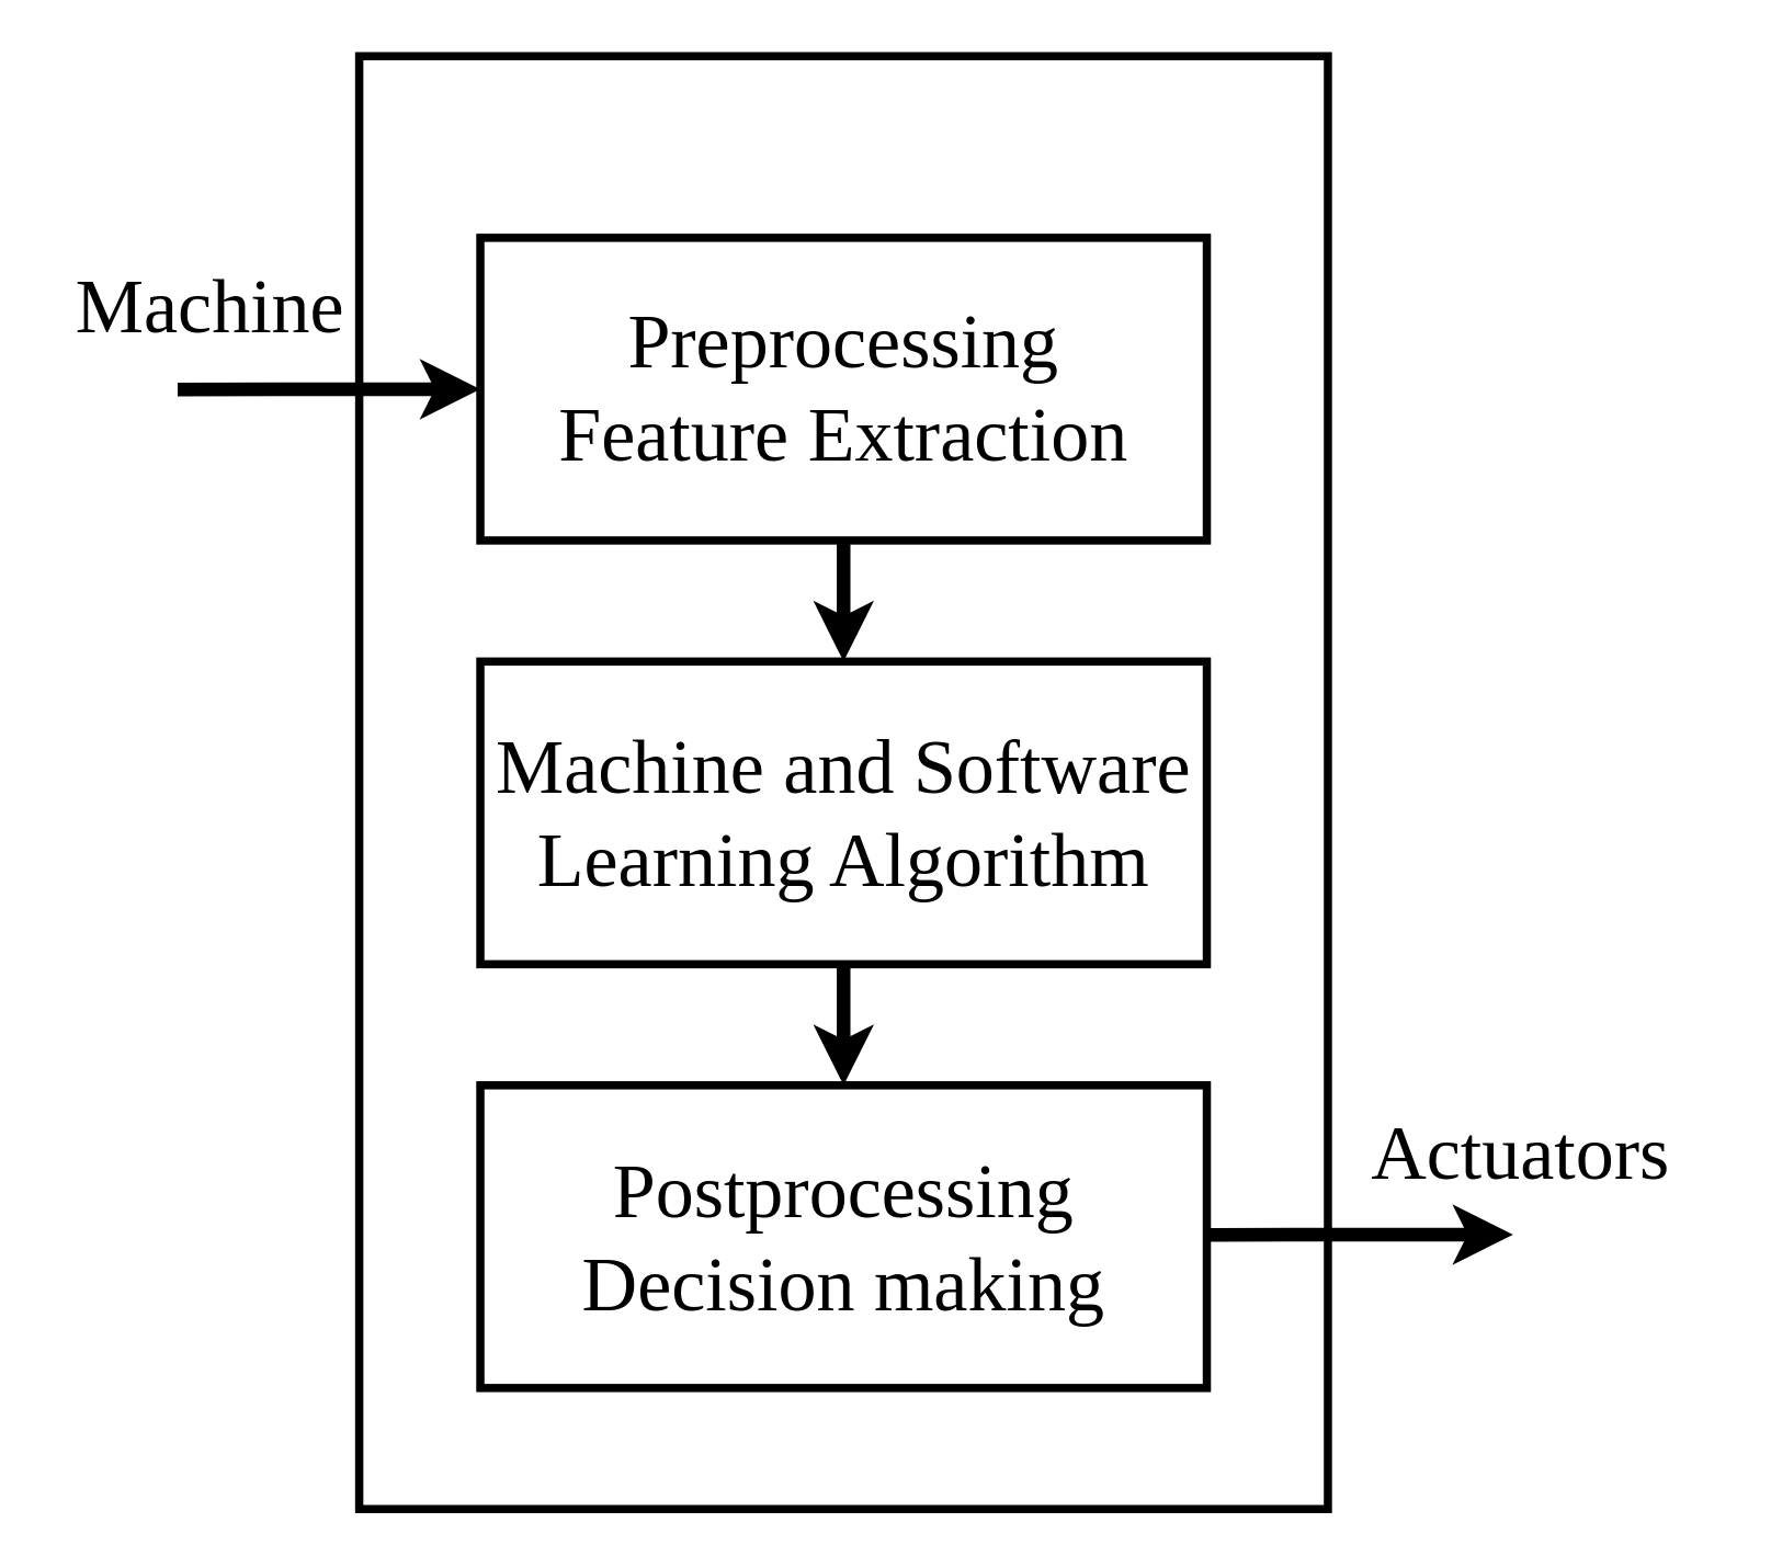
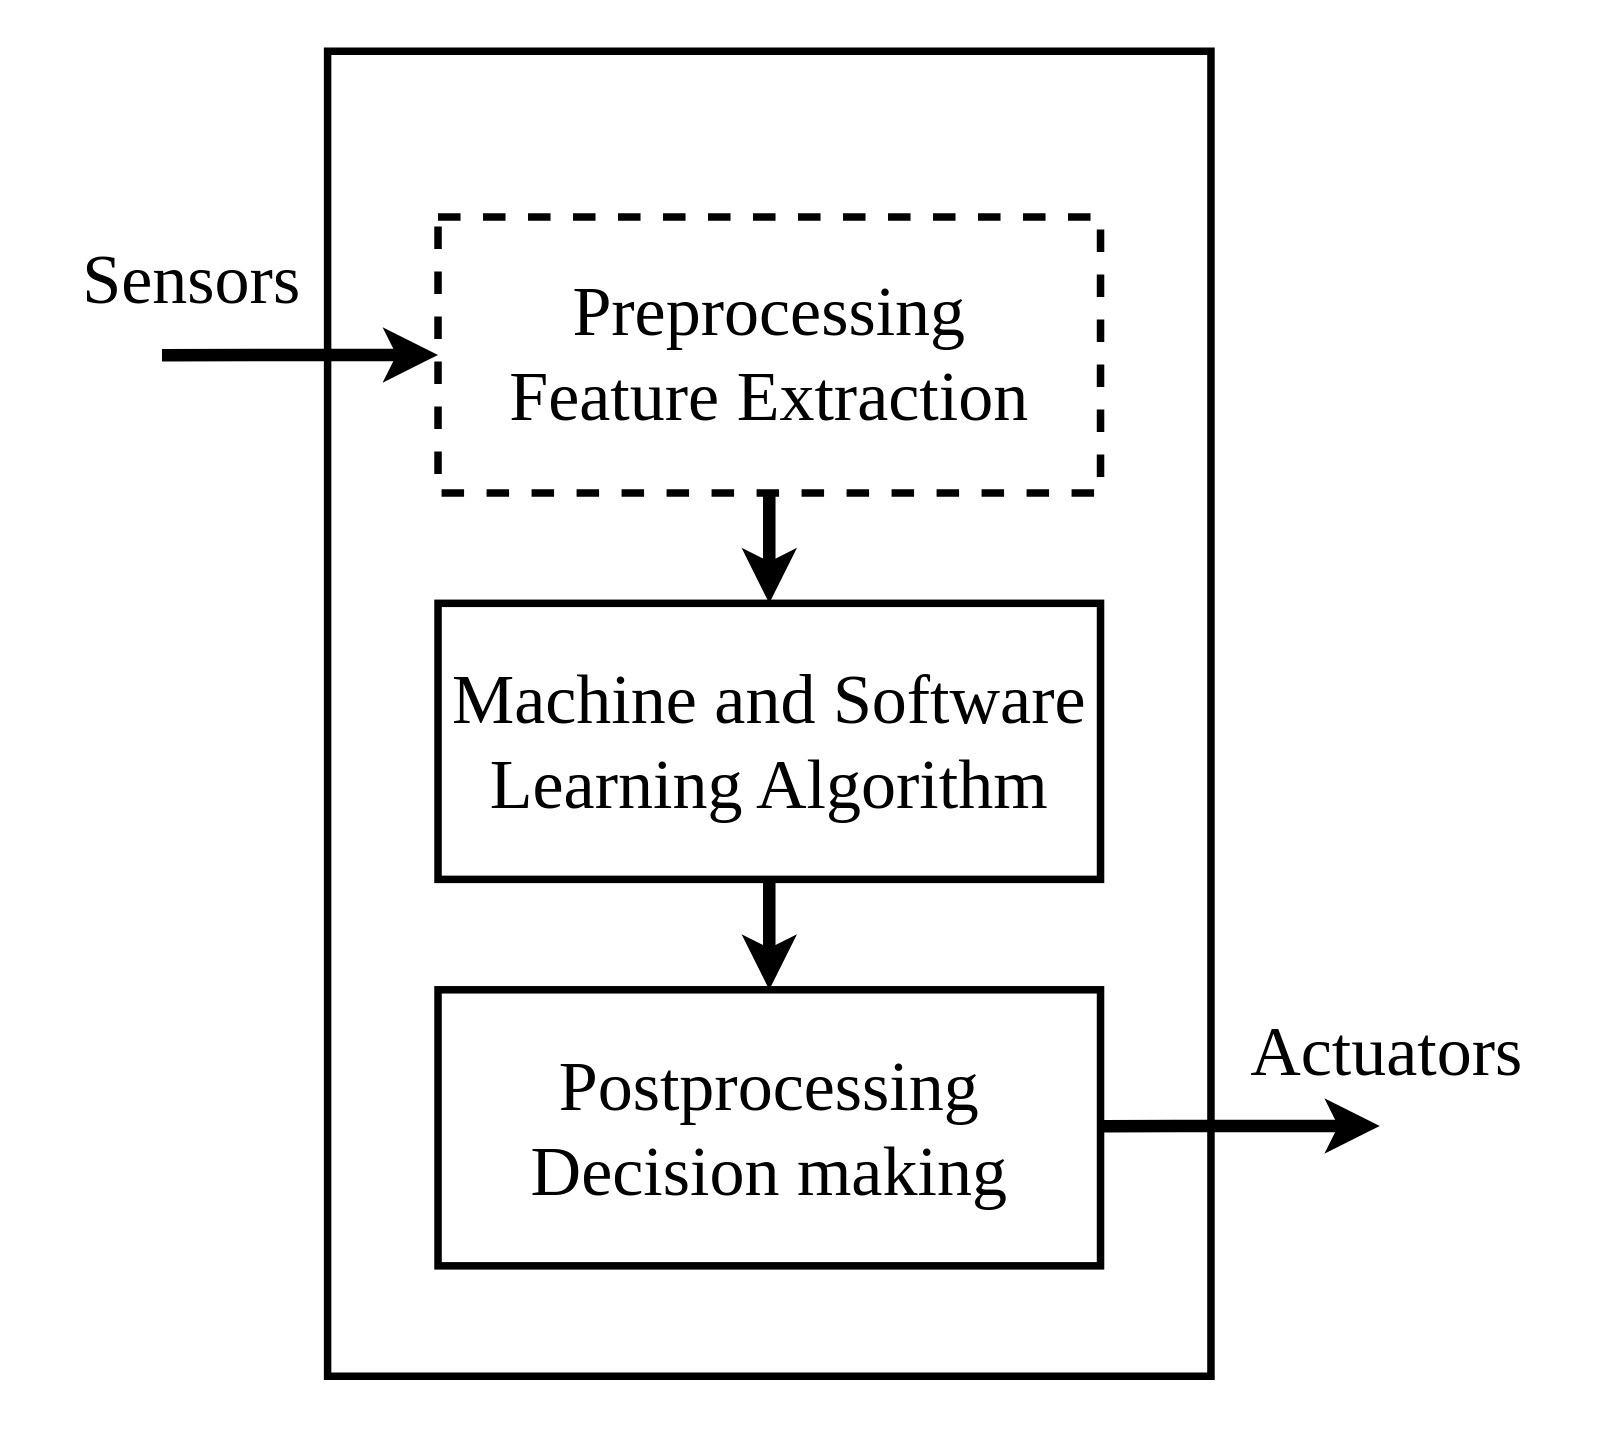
- <mxCell id="9" value="Machine" style="text;html=1;align=center;verticalAlign=middle;resizable=0;points=[];autosize=1;strokeColor=none;fillColor=none;fontSize=28;fontFamily=CMU Serif;" vertex="1" parent="1"><mxGeometry x="20.542" y="86.248" width="110" height="50" as="geometry" /></mxCell>
+ <mxCell id="9" value="Sensors" style="text;html=1;align=center;verticalAlign=middle;resizable=0;points=[];autosize=1;strokeColor=none;fillColor=none;fontSize=28;fontFamily=CMU Serif;" vertex="1" parent="1"><mxGeometry x="20.542" y="86.248" width="110" height="50" as="geometry" /></mxCell>
- <mxCell id="4" value="Preprocessing&lt;br style=&quot;font-size: 28px;&quot;&gt;Feature Extraction" style="rounded=0;whiteSpace=wrap;html=1;fontFamily=CMU Serif;fontSize=28;strokeWidth=3;" vertex="1" parent="1"><mxGeometry x="174.71" y="86.25" width="265.003" height="110.417" as="geometry" /></mxCell>
+ <mxCell id="4" value="Preprocessing&lt;br style=&quot;font-size: 28px;&quot;&gt;Feature Extraction" style="rounded=0;whiteSpace=wrap;html=1;fontFamily=CMU Serif;fontSize=28;strokeWidth=3;dashed=1;" vertex="1" parent="1"><mxGeometry x="174.71" y="86.25" width="265.003" height="110.417" as="geometry" /></mxCell>
